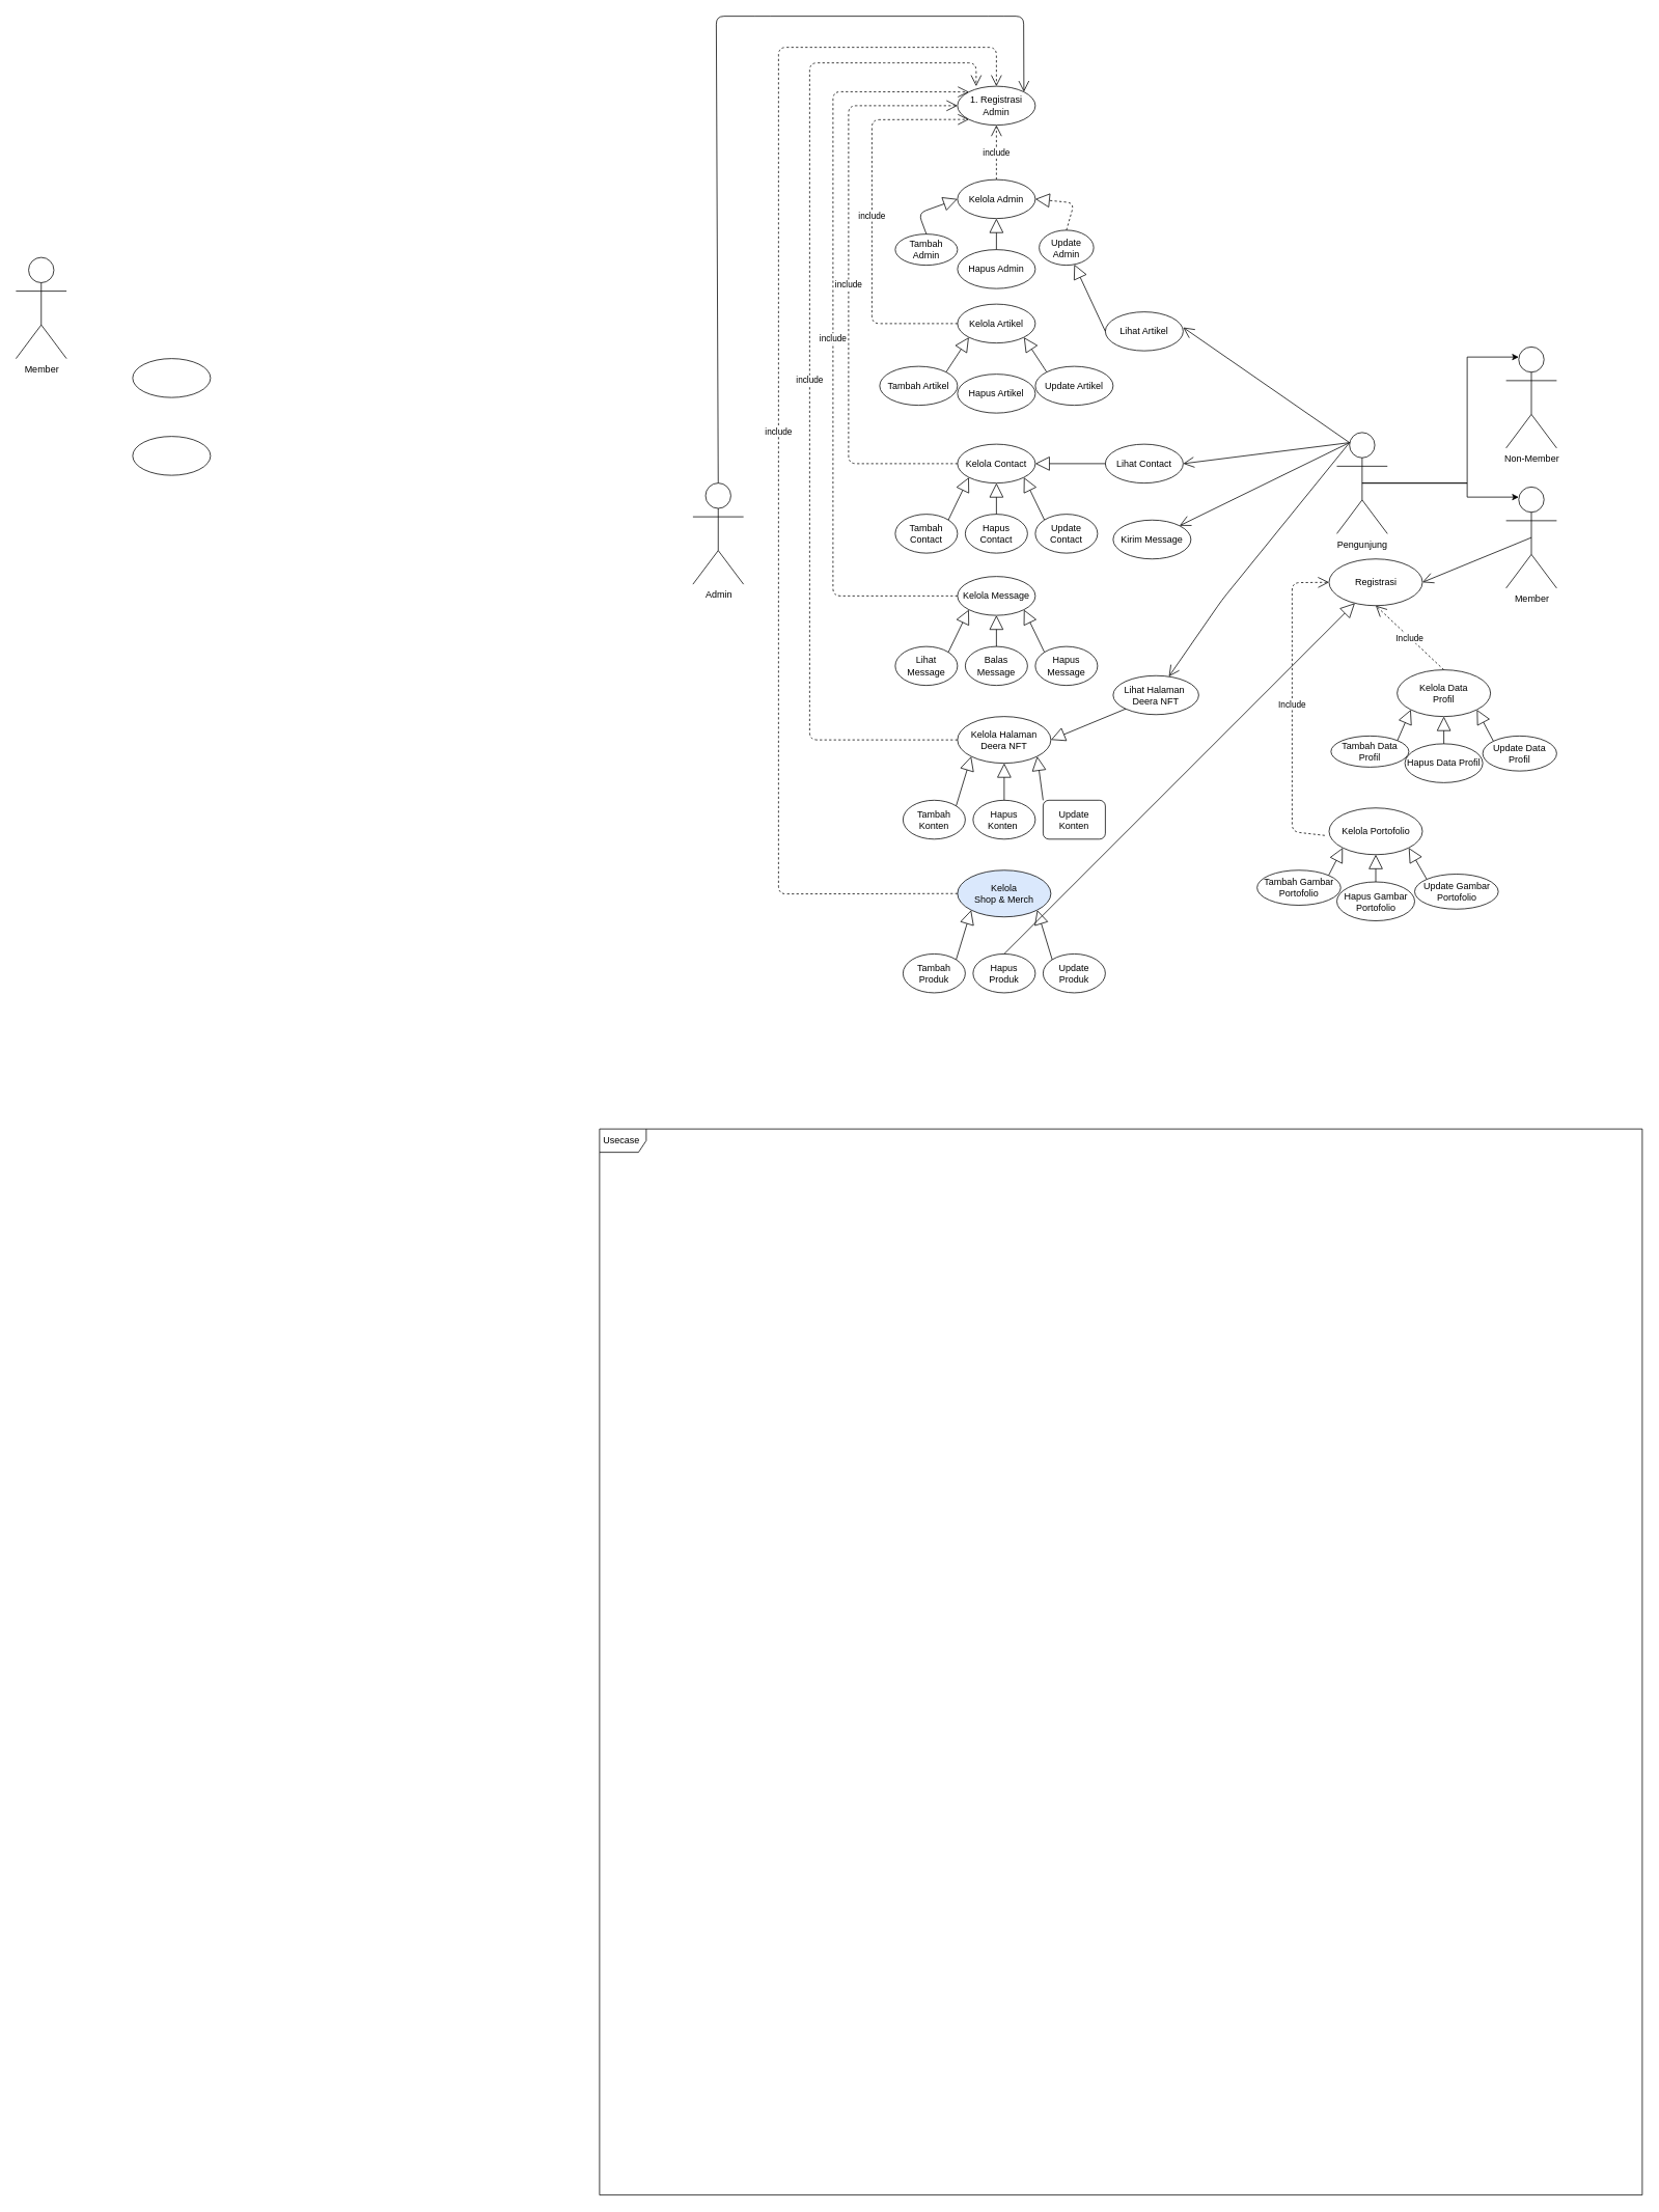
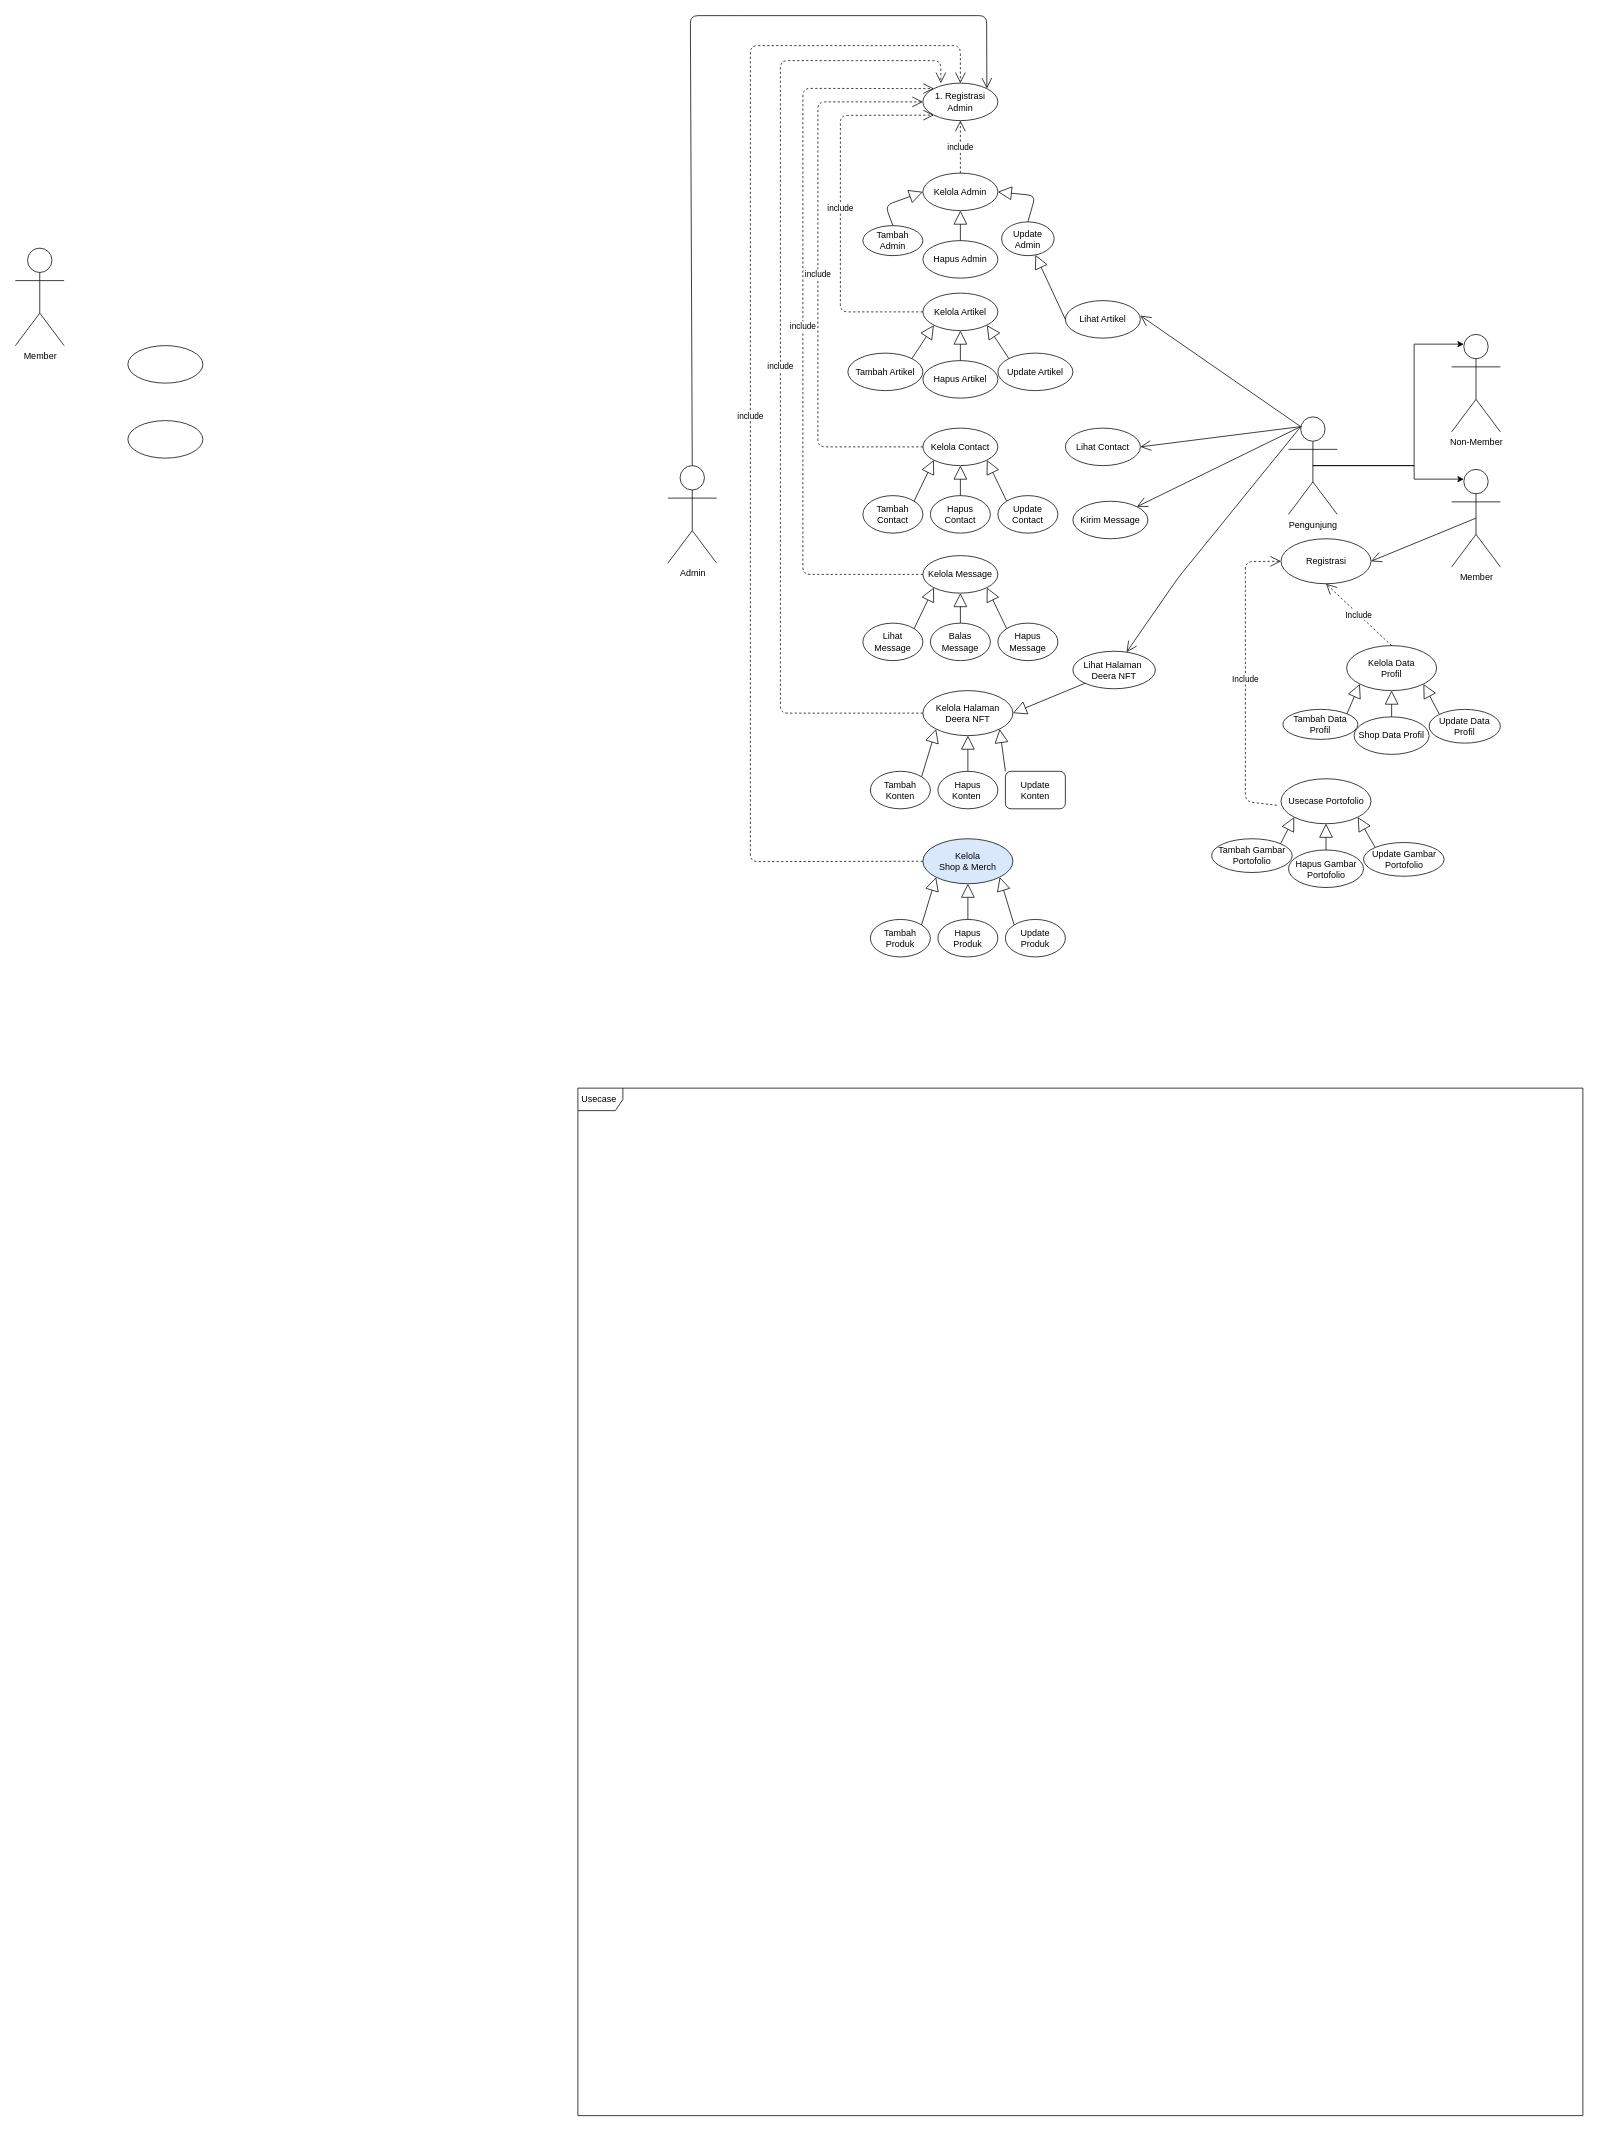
- <mxCell id="25" value="" style="endArrow=block;endSize=16;endFill=0;html=1;entryX=1;entryY=0.5;entryDx=0;entryDy=0;exitX=0.5;exitY=0;exitDx=0;exitDy=0;dashed=1;" edge="1" parent="1" source="22" target="15"><mxGeometry width="160" relative="1" as="geometry"><mxPoint x="1290" y="330" as="sourcePoint" /><mxPoint x="1300" y="300" as="targetPoint" /><Array as="points"><mxPoint x="1380" y="260" /></Array></mxGeometry></mxCell>
+ <mxCell id="25" value="" style="endArrow=block;endSize=16;endFill=0;html=1;entryX=1;entryY=0.5;entryDx=0;entryDy=0;exitX=0.5;exitY=0;exitDx=0;exitDy=0;" edge="1" parent="1" source="22" target="15"><mxGeometry width="160" relative="1" as="geometry"><mxPoint x="1290" y="330" as="sourcePoint" /><mxPoint x="1300" y="300" as="targetPoint" /><Array as="points"><mxPoint x="1380" y="260" /></Array></mxGeometry></mxCell>
+ <mxCell id="30" value="" style="endArrow=block;endSize=16;endFill=0;html=1;entryX=0.5;entryY=1;entryDx=0;entryDy=0;exitX=0.5;exitY=0;exitDx=0;exitDy=0;" edge="1" parent="1" source="27" target="8"><mxGeometry width="160" relative="1" as="geometry"><mxPoint x="1205.355" y="487.322" as="sourcePoint" /><mxPoint x="1254.645" y="442.678" as="targetPoint" /></mxGeometry></mxCell>
- <mxCell id="50" value="" style="endArrow=block;endSize=16;endFill=0;html=1;entryX=1;entryY=0.5;entryDx=0;entryDy=0;exitX=0;exitY=0.5;exitDx=0;exitDy=0;" edge="1" parent="1" source="49" target="16"><mxGeometry width="160" relative="1" as="geometry"><mxPoint x="1351.716" y="677.322" as="sourcePoint" /><mxPoint x="1325.355" y="622.678" as="targetPoint" /><Array as="points" /></mxGeometry></mxCell>
- <mxCell id="62" value="Hapus Data Profil" style="ellipse;whiteSpace=wrap;html=1;" vertex="1" parent="1"><mxGeometry x="1805" y="955" width="100" height="50" as="geometry" /></mxCell>
+ <mxCell id="62" value="Shop Data Profil" style="ellipse;whiteSpace=wrap;html=1;" vertex="1" parent="1"><mxGeometry x="1805" y="955" width="100" height="50" as="geometry" /></mxCell>
- <mxCell id="86" value="" style="endArrow=block;endSize=16;endFill=0;html=1;exitX=0.5;exitY=0;exitDx=0;exitDy=0;" edge="1" parent="1" source="83" target="74"><mxGeometry width="160" relative="1" as="geometry"><mxPoint x="1374.645" y="1062.402" as="sourcePoint" /><mxPoint x="1290" y="1185.08" as="targetPoint" /></mxGeometry></mxCell>
+ <mxCell id="86" value="" style="endArrow=block;endSize=16;endFill=0;html=1;entryX=0.5;entryY=1;entryDx=0;entryDy=0;exitX=0.5;exitY=0;exitDx=0;exitDy=0;" edge="1" parent="1" source="83" target="81"><mxGeometry width="160" relative="1" as="geometry"><mxPoint x="1374.645" y="1062.402" as="sourcePoint" /><mxPoint x="1290" y="1185.08" as="targetPoint" /></mxGeometry></mxCell>
- <mxCell id="67" value="Kelola Portofolio" style="ellipse;whiteSpace=wrap;html=1;" vertex="1" parent="1"><mxGeometry x="1707.5" y="1037.5" width="120" height="60" as="geometry" /></mxCell>
+ <mxCell id="67" value="Usecase Portofolio" style="ellipse;whiteSpace=wrap;html=1;" vertex="1" parent="1"><mxGeometry x="1707.5" y="1037.5" width="120" height="60" as="geometry" /></mxCell>
